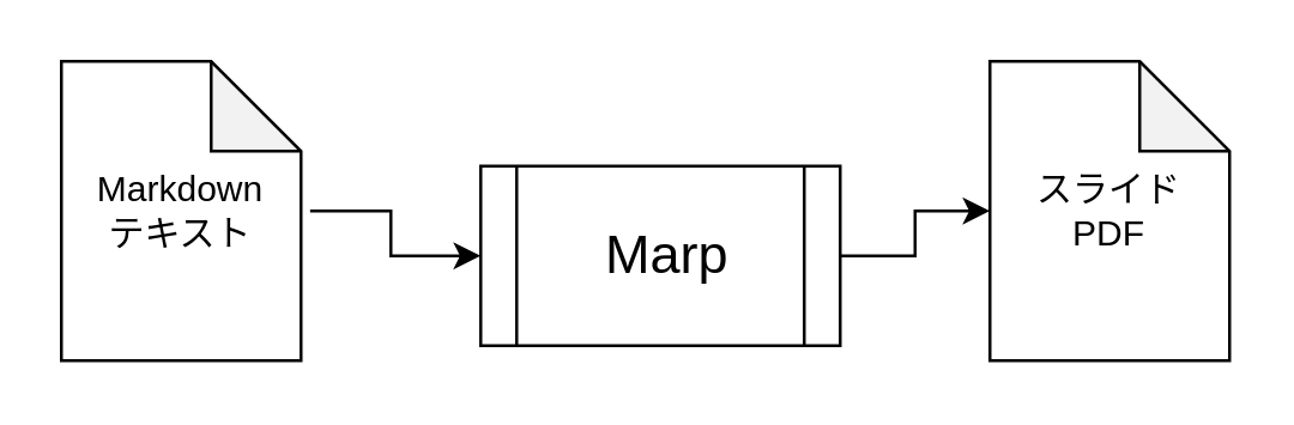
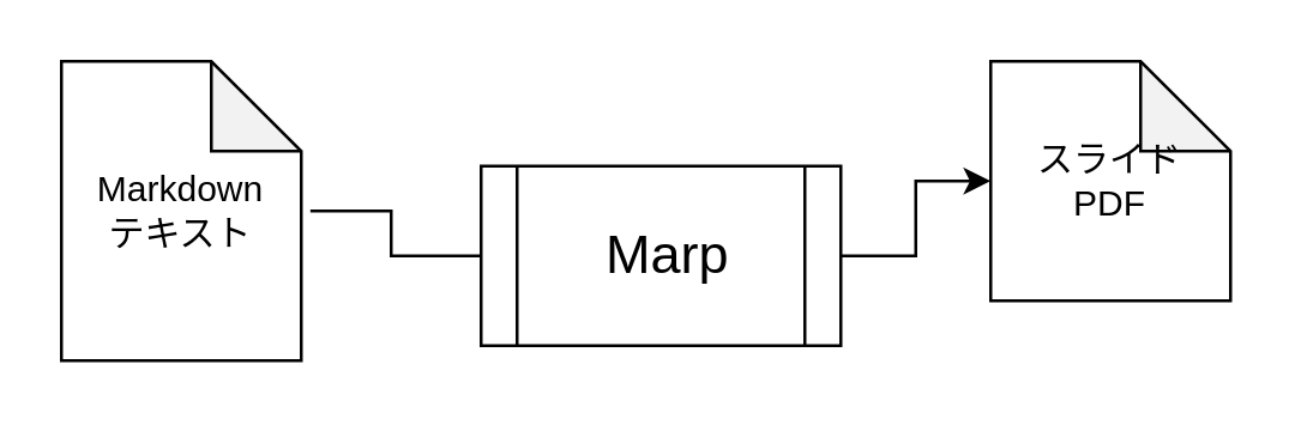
- <mxCell id="5" value="スライド&lt;br&gt;PDF" style="shape=note;whiteSpace=wrap;html=1;backgroundOutline=1;darkOpacity=0.05;" vertex="1" parent="1"><mxGeometry x="330" y="20" width="80" height="100" as="geometry" /></mxCell>
+ <mxCell id="5" value="スライド&lt;br&gt;PDF" style="shape=note;whiteSpace=wrap;html=1;backgroundOutline=1;darkOpacity=0.05;" vertex="1" parent="1"><mxGeometry x="330" y="20" width="80" height="80" as="geometry" /></mxCell>
- <mxCell id="2" style="edgeStyle=orthogonalEdgeStyle;rounded=0;orthogonalLoop=1;jettySize=auto;html=1;entryX=0;entryY=0.5;entryDx=0;entryDy=0;exitX=1.038;exitY=0.5;exitDx=0;exitDy=0;exitPerimeter=0;" edge="1" parent="1" source="3" target="6"><mxGeometry relative="1" as="geometry"><mxPoint x="150" y="75" as="targetPoint" /></mxGeometry></mxCell>
+ <mxCell id="2" style="edgeStyle=orthogonalEdgeStyle;rounded=0;orthogonalLoop=1;jettySize=auto;html=1;entryX=0;entryY=0.5;entryDx=0;entryDy=0;exitX=1.038;exitY=0.5;exitDx=0;exitDy=0;exitPerimeter=0;endArrow=none;" edge="1" parent="1" source="3" target="6"><mxGeometry relative="1" as="geometry"><mxPoint x="150" y="75" as="targetPoint" /></mxGeometry></mxCell>
